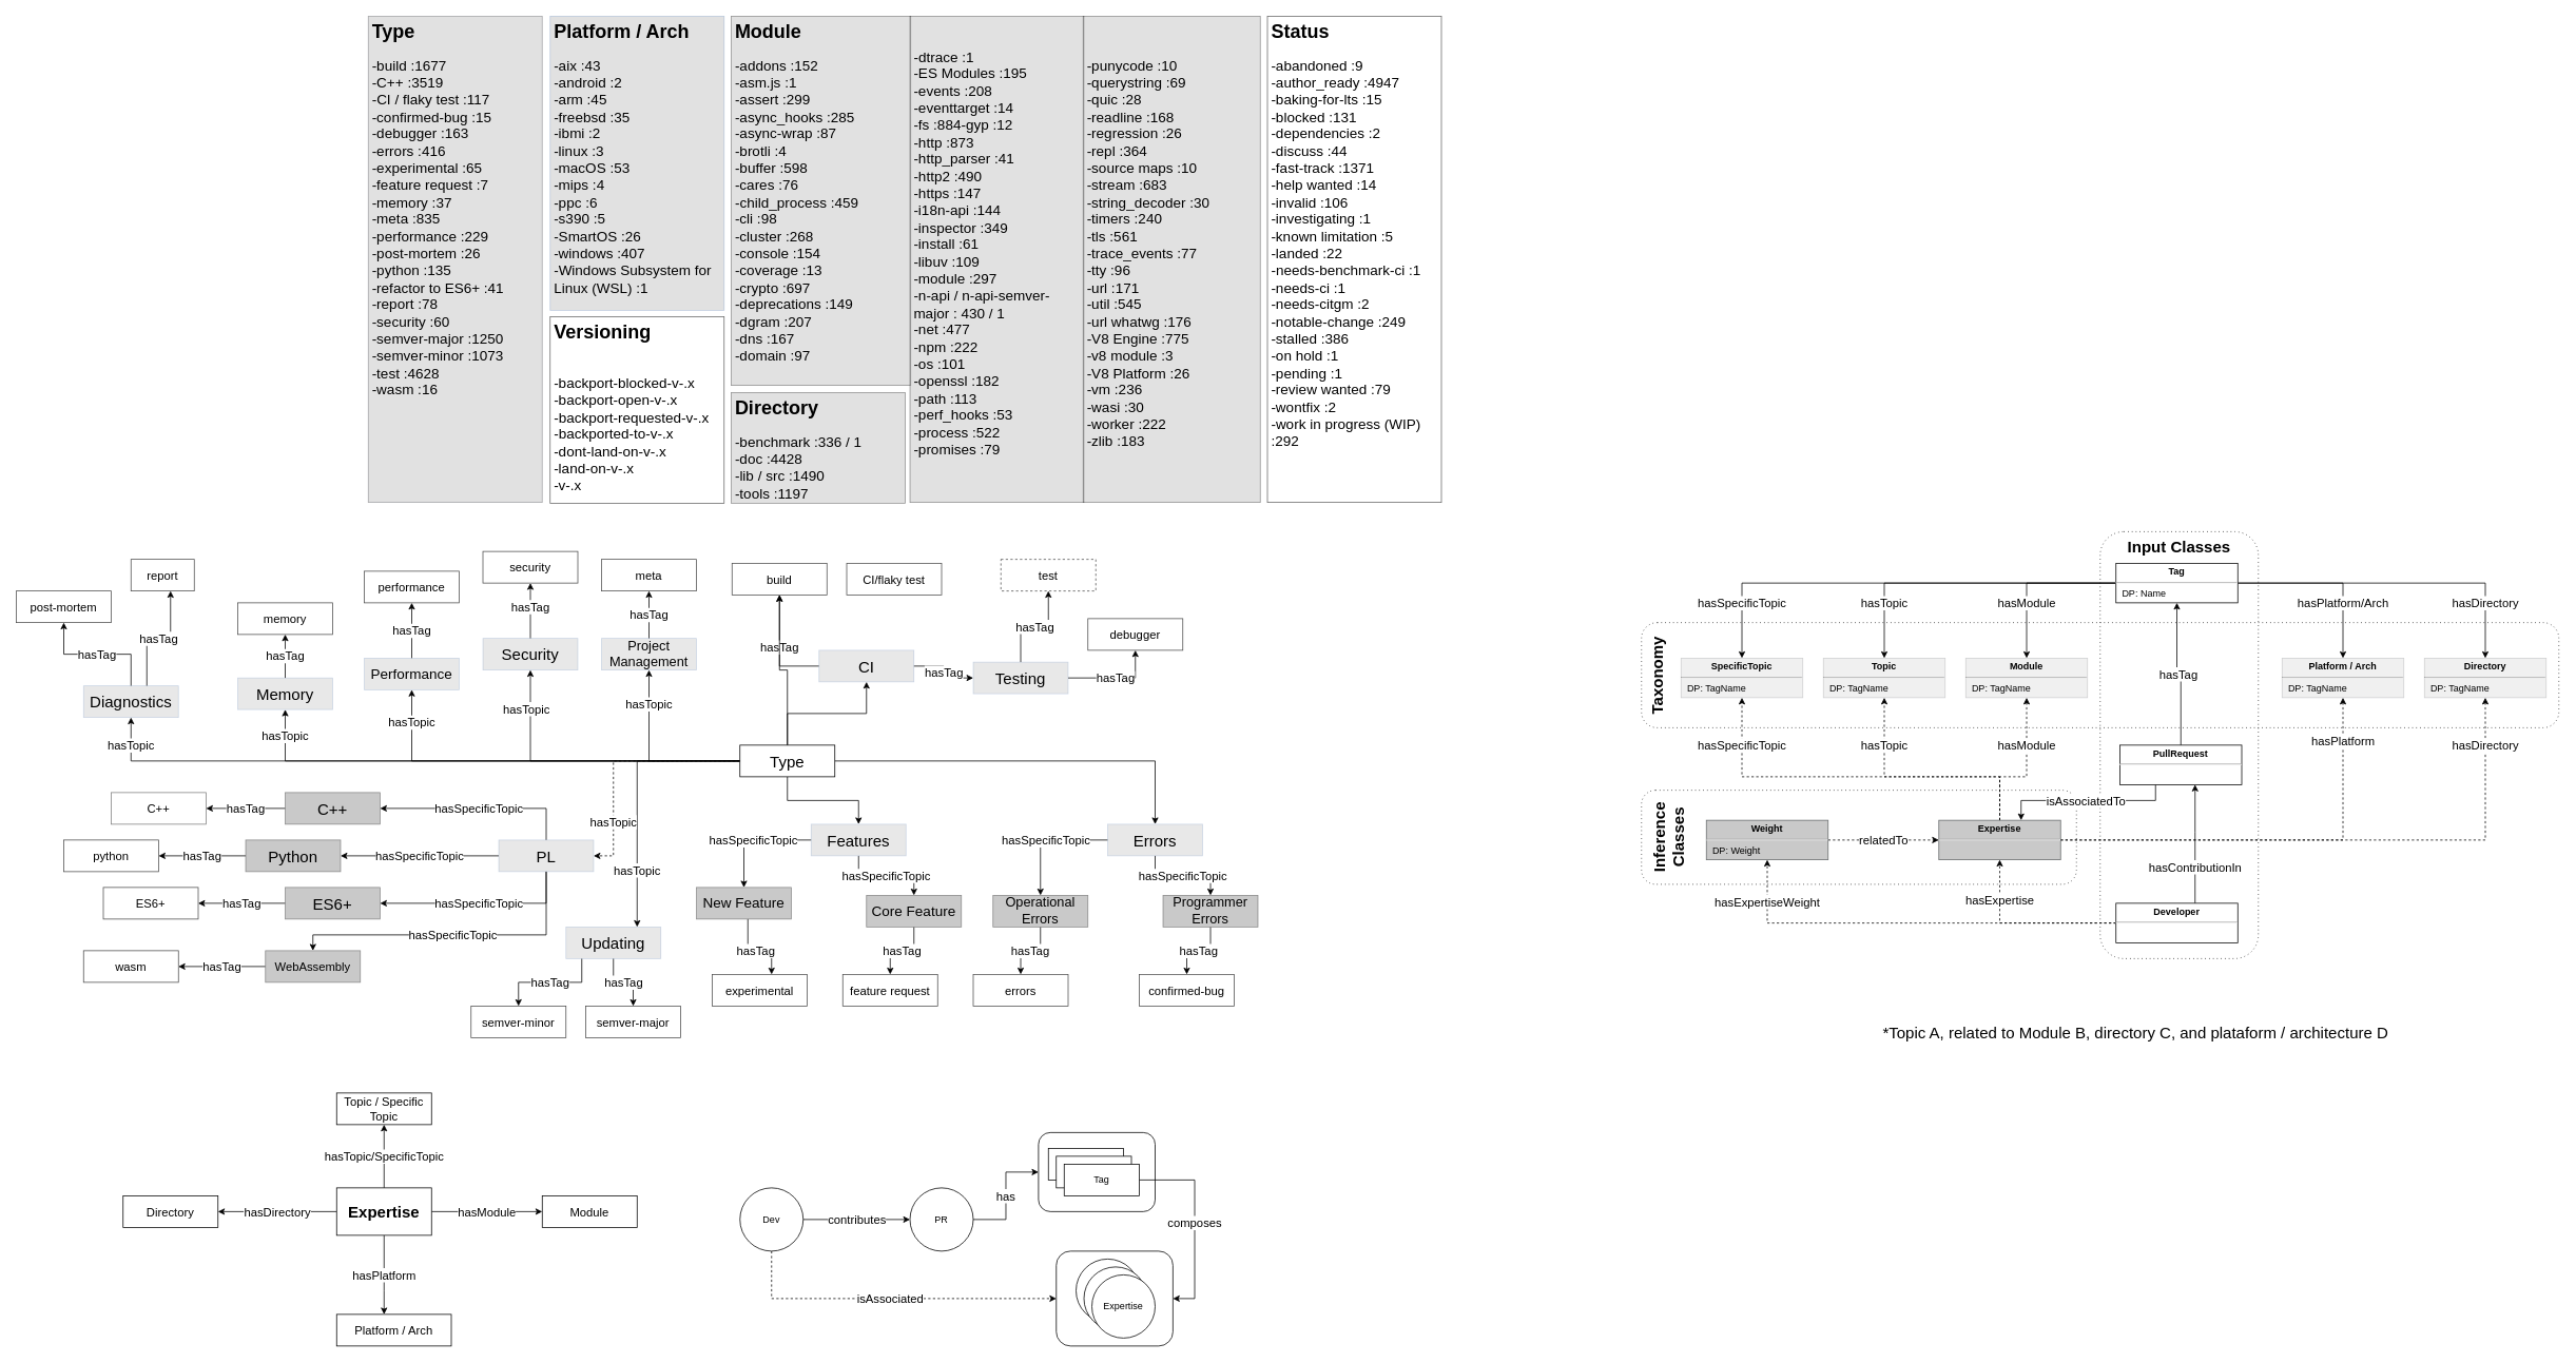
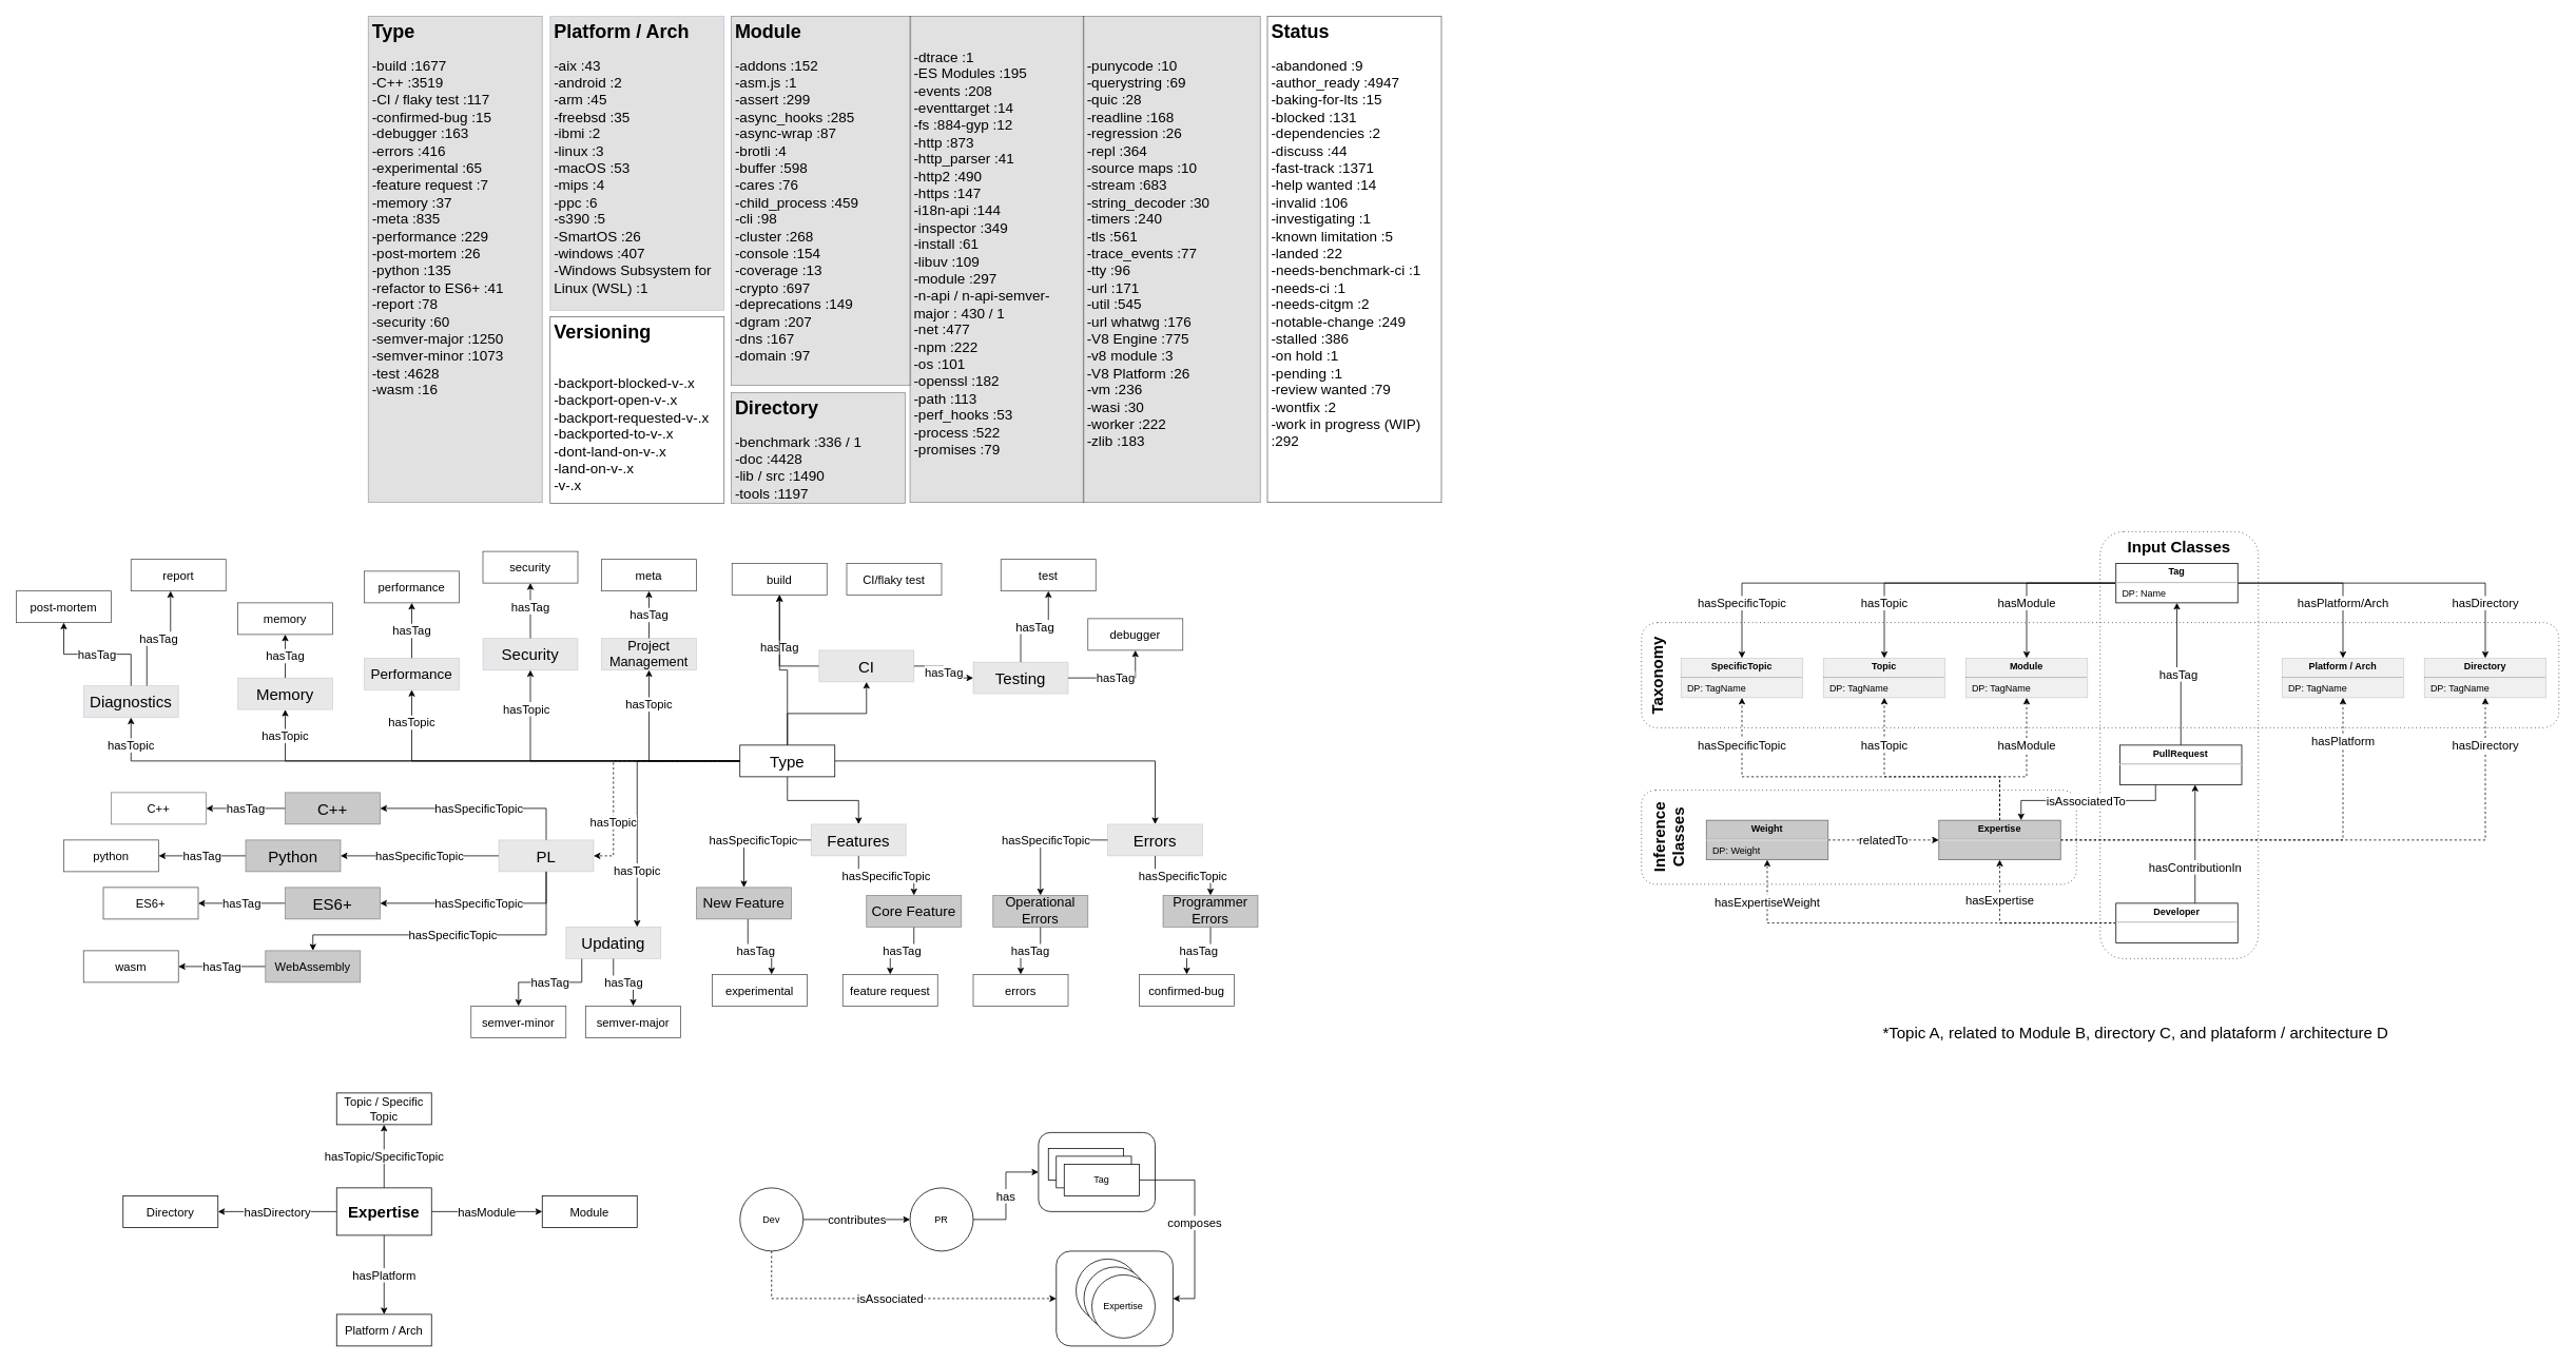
- <mxCell id="137" value="&lt;font style=&quot;font-size: 15px&quot;&gt;report&lt;/font&gt;" style="rounded=0;whiteSpace=wrap;html=1;opacity=70;" parent="1" vertex="1"><mxGeometry x="165" y="707" width="80" height="40" as="geometry" /></mxCell>
+ <mxCell id="137" value="&lt;font style=&quot;font-size: 15px&quot;&gt;report&lt;/font&gt;" style="rounded=0;whiteSpace=wrap;html=1;opacity=70;" parent="1" vertex="1"><mxGeometry x="165" y="707" width="120" height="40" as="geometry" /></mxCell>
- <mxCell id="55" value="&lt;font style=&quot;font-size: 15px&quot;&gt;test&lt;/font&gt;" style="rounded=0;whiteSpace=wrap;html=1;opacity=70;dashed=1;" parent="1" vertex="1"><mxGeometry x="1265" y="707" width="120" height="40" as="geometry" /></mxCell>
+ <mxCell id="55" value="&lt;font style=&quot;font-size: 15px&quot;&gt;test&lt;/font&gt;" style="rounded=0;whiteSpace=wrap;html=1;opacity=70;" parent="1" vertex="1"><mxGeometry x="1265" y="707" width="120" height="40" as="geometry" /></mxCell>
- <mxCell id="16" value="&lt;font style=&quot;font-size: 15px&quot;&gt;Platform / Arch&lt;/font&gt;" style="rounded=0;whiteSpace=wrap;html=1;" parent="1" vertex="1"><mxGeometry x="425" y="1662" width="145" height="40" as="geometry" /></mxCell>
+ <mxCell id="16" value="&lt;font style=&quot;font-size: 15px&quot;&gt;Platform / Arch&lt;/font&gt;" style="rounded=0;whiteSpace=wrap;html=1;" parent="1" vertex="1"><mxGeometry x="425" y="1662" width="120" height="40" as="geometry" /></mxCell>
